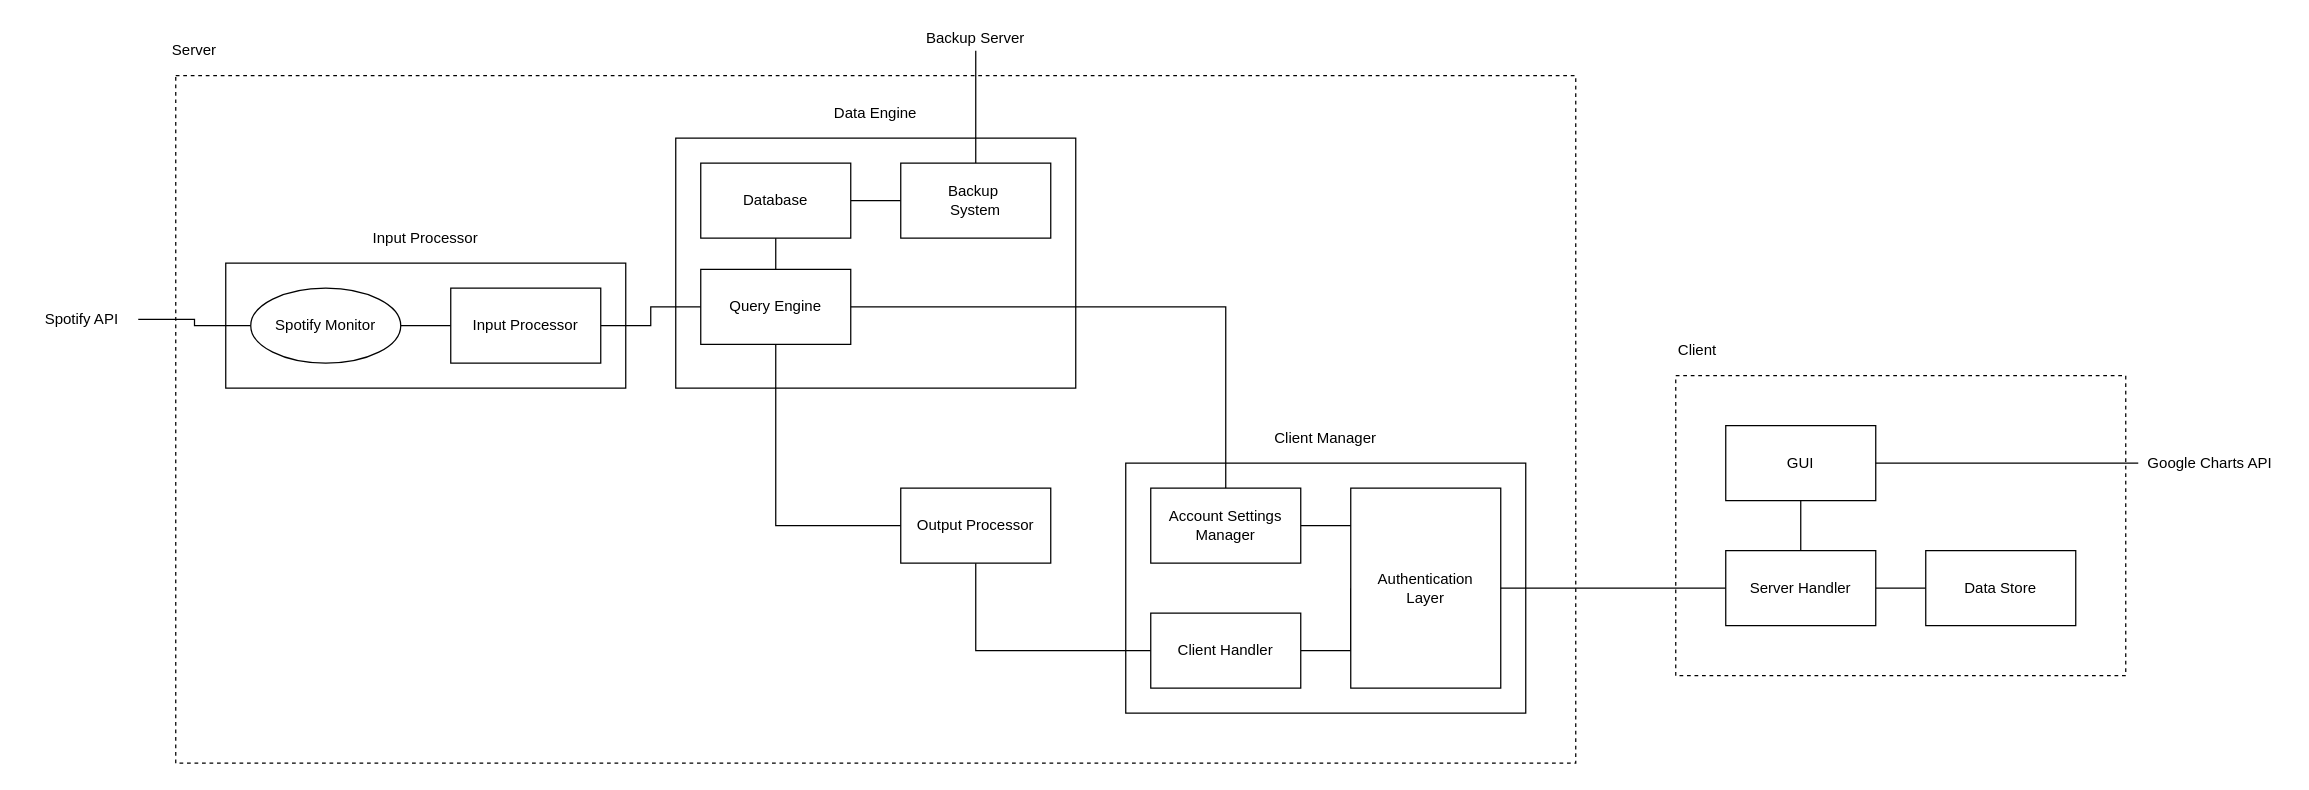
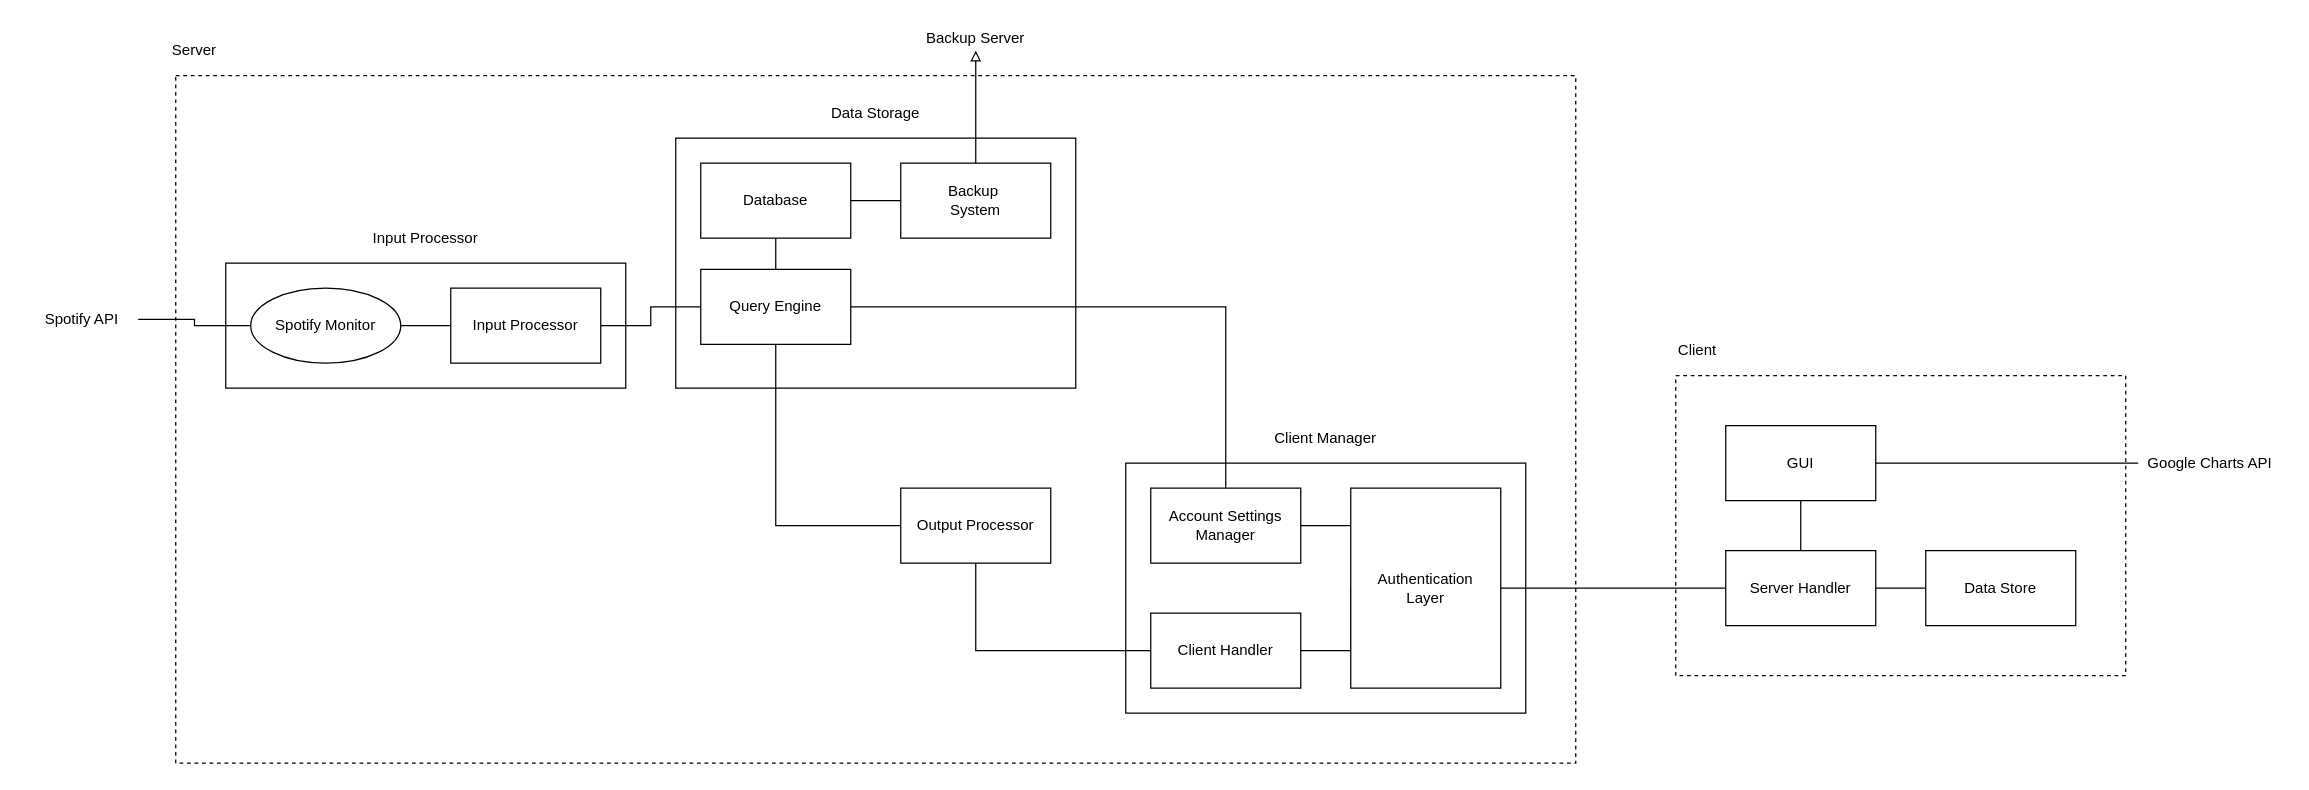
- <mxCell id="9" style="edgeStyle=orthogonalEdgeStyle;rounded=0;orthogonalLoop=1;jettySize=auto;html=1;endArrow=none;endFill=0;" parent="1" source="10" target="26" edge="1"><mxGeometry relative="1" as="geometry"><mxPoint x="780" y="60" as="targetPoint" /></mxGeometry></mxCell>
+ <mxCell id="9" style="edgeStyle=orthogonalEdgeStyle;rounded=0;orthogonalLoop=1;jettySize=auto;html=1;endArrow=block;endFill=0;" parent="1" source="10" target="26" edge="1"><mxGeometry relative="1" as="geometry"><mxPoint x="780" y="60" as="targetPoint" /></mxGeometry></mxCell>
- <mxCell id="11" value="Data Engine" style="text;html=1;strokeColor=none;fillColor=none;align=center;verticalAlign=middle;whiteSpace=wrap;rounded=0;" parent="1" vertex="1"><mxGeometry x="655" y="80" width="90" height="20" as="geometry" /></mxCell>
+ <mxCell id="11" value="Data Storage" style="text;html=1;strokeColor=none;fillColor=none;align=center;verticalAlign=middle;whiteSpace=wrap;rounded=0;" parent="1" vertex="1"><mxGeometry x="655" y="80" width="90" height="20" as="geometry" /></mxCell>
